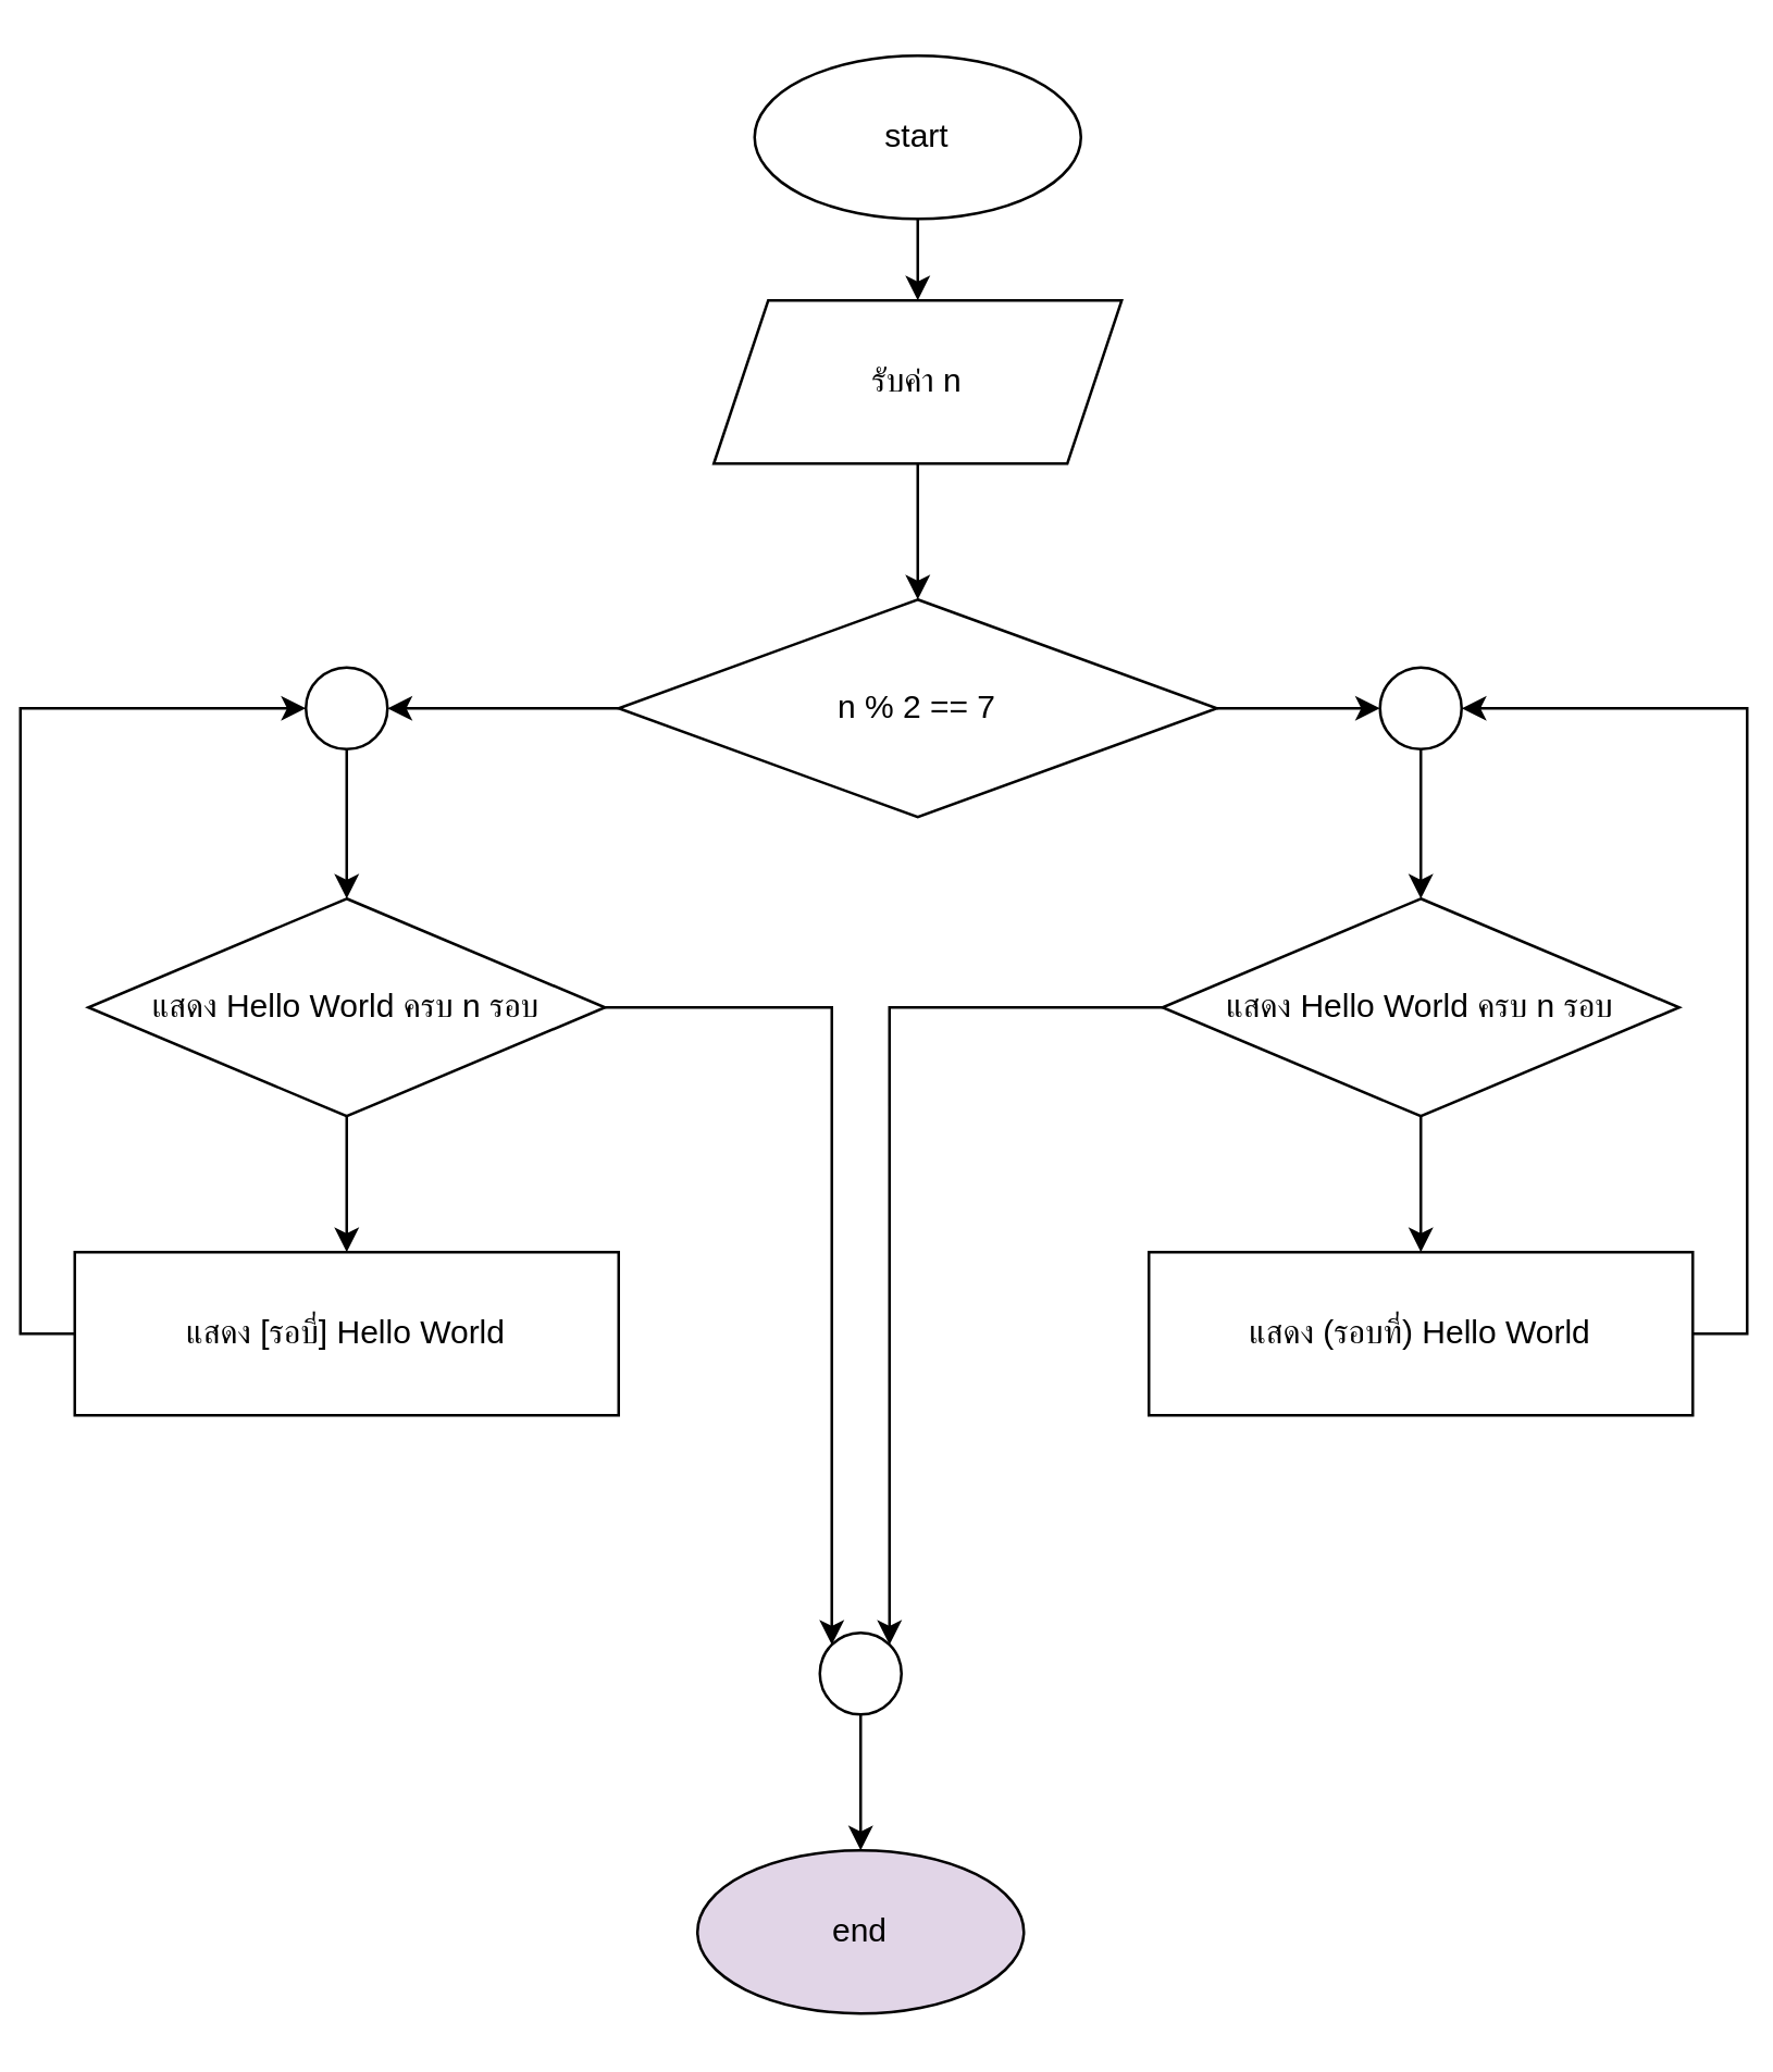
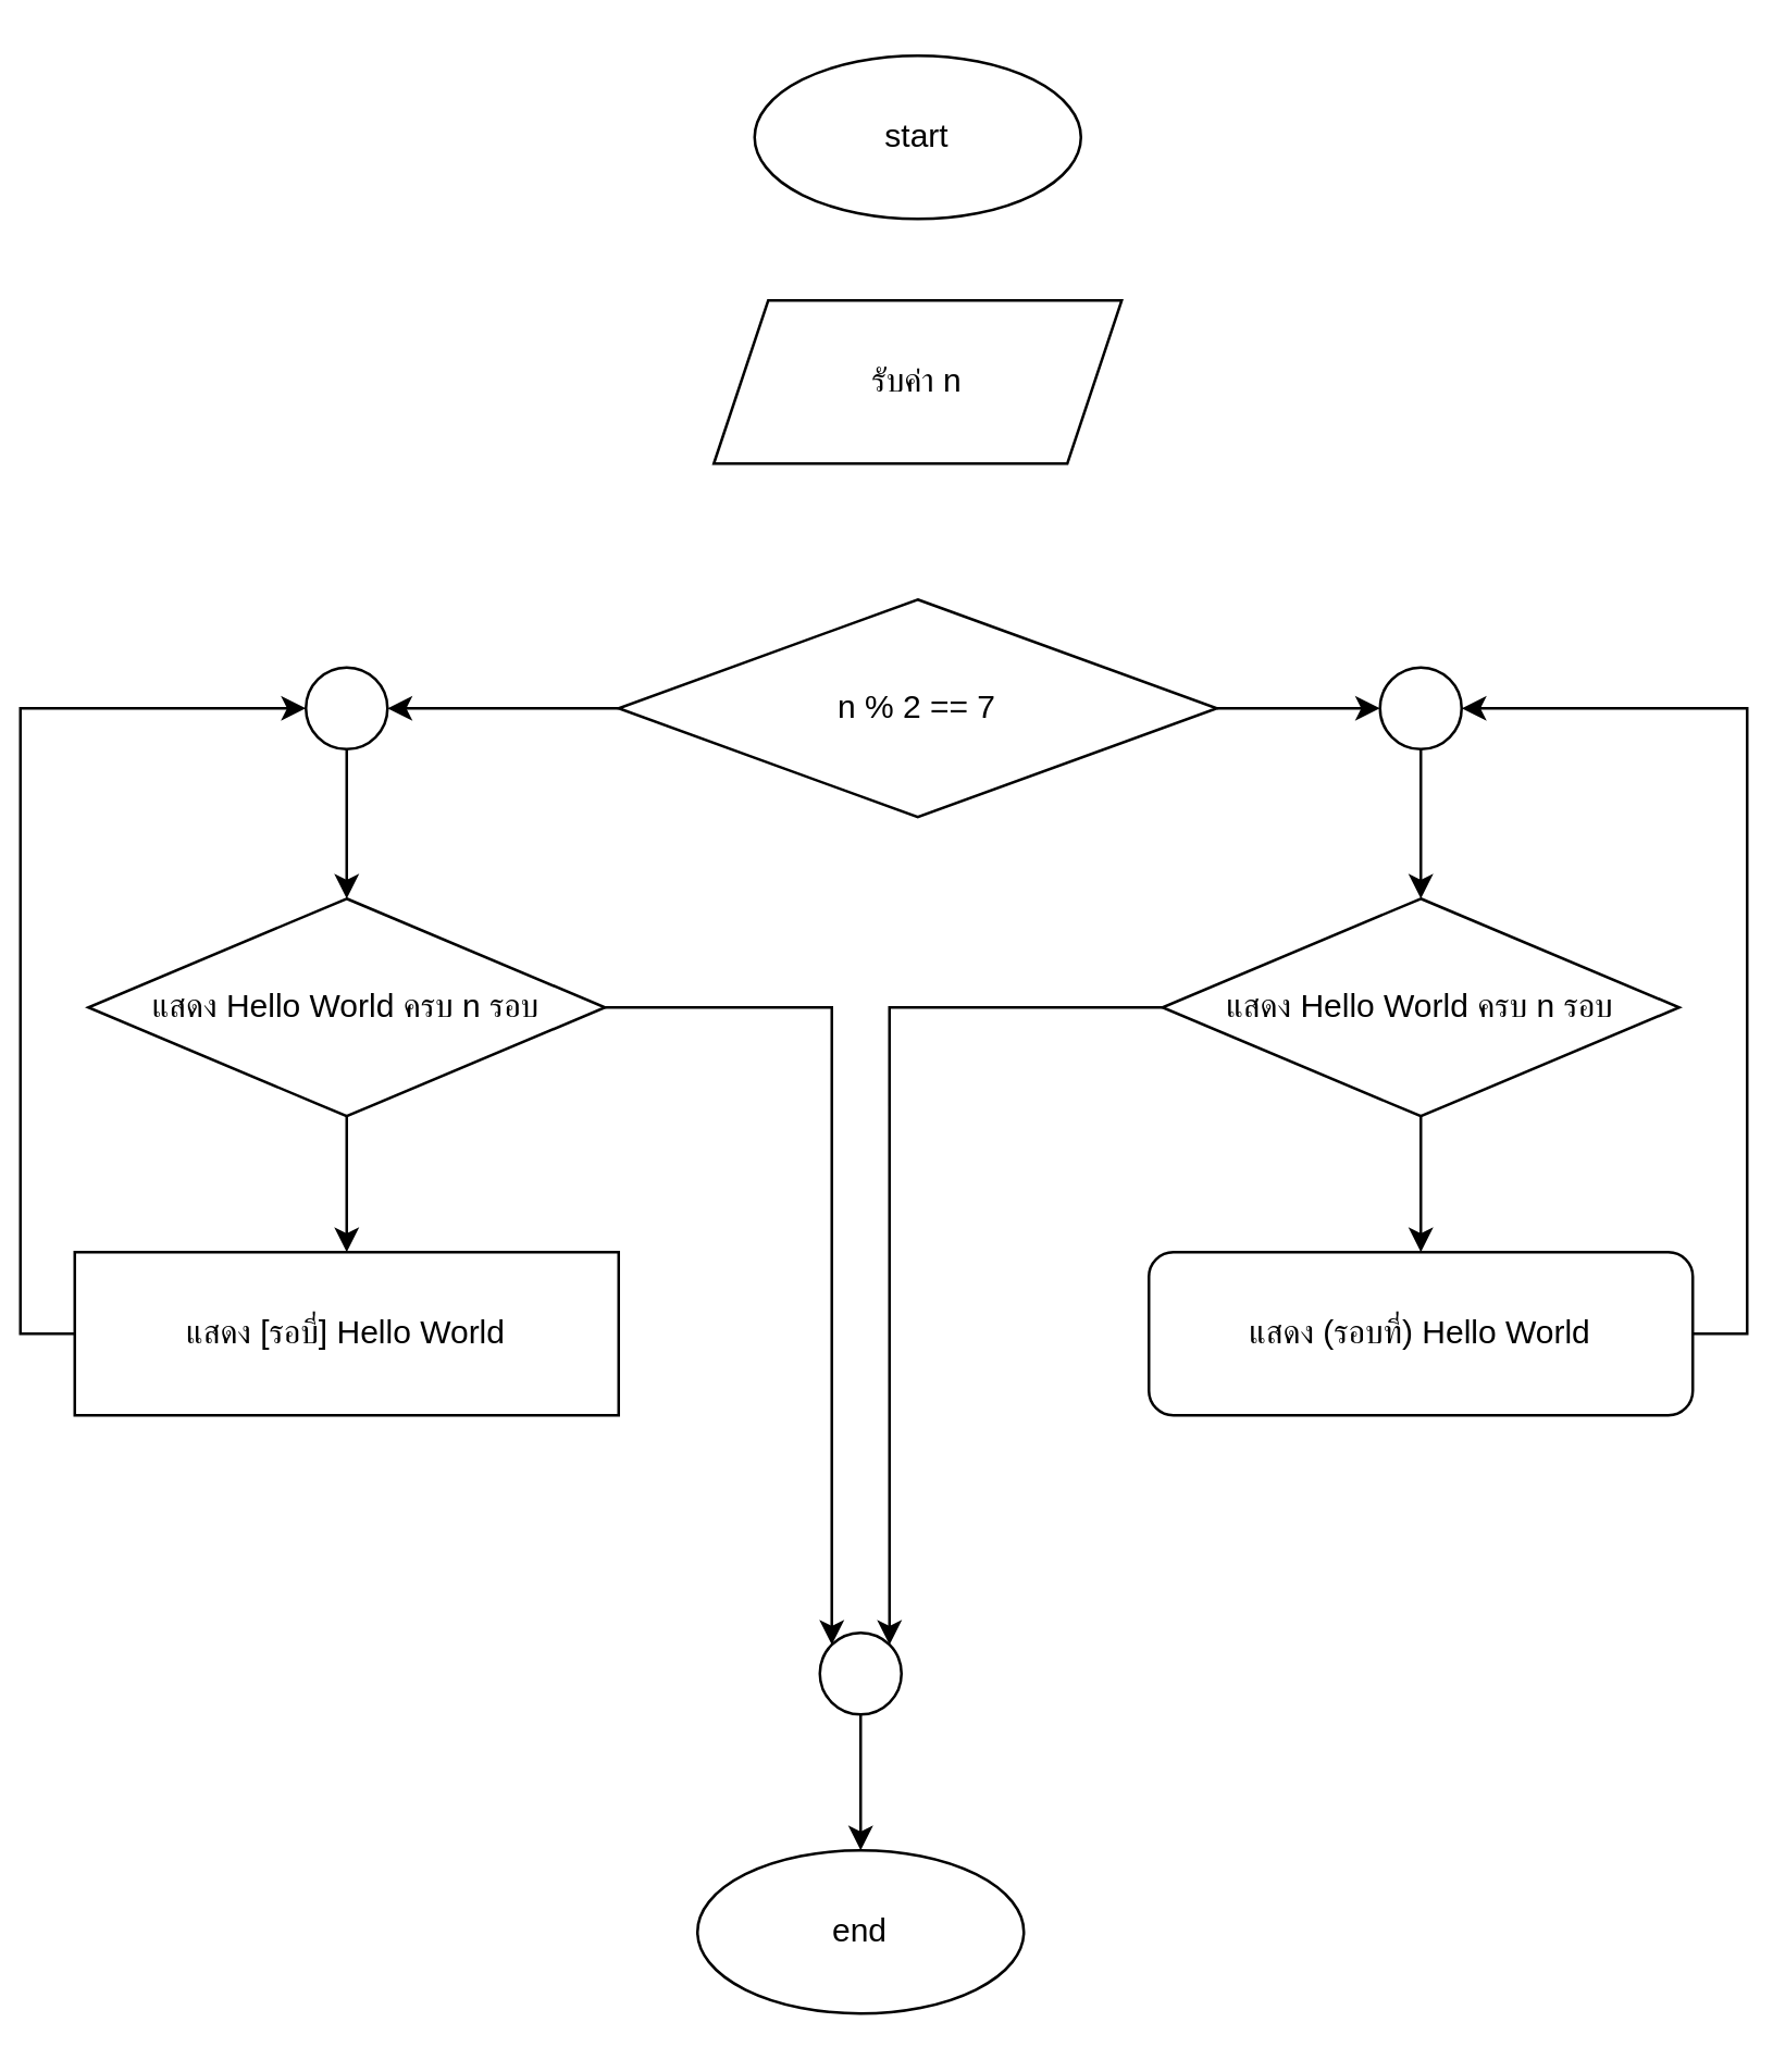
- <mxCell id="2" value="" style="edgeStyle=orthogonalEdgeStyle;rounded=0;orthogonalLoop=1;jettySize=auto;html=1;" edge="1" parent="1" source="3" target="5"><mxGeometry relative="1" as="geometry" /></mxCell>
- <mxCell id="4" value="" style="edgeStyle=orthogonalEdgeStyle;rounded=0;orthogonalLoop=1;jettySize=auto;html=1;" edge="1" parent="1" source="5" target="8"><mxGeometry relative="1" as="geometry" /></mxCell>
- <mxCell id="15" value="แสดง&amp;nbsp;(รอบที่) Hello World" style="rounded=0;whiteSpace=wrap;html=1;" vertex="1" parent="1"><mxGeometry x="415" y="460" width="200" height="60" as="geometry" /></mxCell>
+ <mxCell id="15" value="แสดง&amp;nbsp;(รอบที่) Hello World" style="whiteSpace=wrap;html=1;rounded=1;" vertex="1" parent="1"><mxGeometry x="415" y="460" width="200" height="60" as="geometry" /></mxCell>
- <mxCell id="25" value="end" style="ellipse;whiteSpace=wrap;html=1;aspect=fixed;fillColor=#e1d5e7;" vertex="1" parent="1"><mxGeometry x="249" y="680" width="120" height="60" as="geometry" /></mxCell>
+ <mxCell id="25" value="end" style="ellipse;whiteSpace=wrap;html=1;aspect=fixed;" vertex="1" parent="1"><mxGeometry x="249" y="680" width="120" height="60" as="geometry" /></mxCell>
